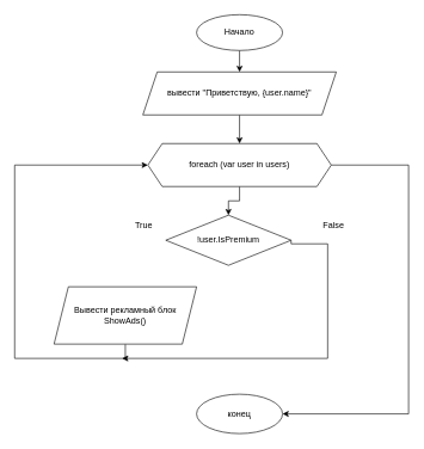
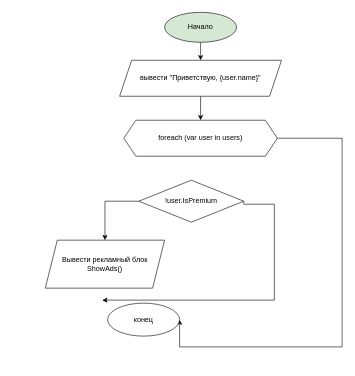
- <mxCell id="3" value="Начало" style="ellipse;whiteSpace=wrap;html=1;" vertex="1" parent="1"><mxGeometry x="274" y="20" width="120" height="50" as="geometry" /></mxCell>
+ <mxCell id="3" value="Начало" style="ellipse;whiteSpace=wrap;html=1;fillColor=#d5e8d4;" vertex="1" parent="1"><mxGeometry x="274" y="20" width="120" height="50" as="geometry" /></mxCell>
- <mxCell id="6" style="edgeStyle=orthogonalEdgeStyle;rounded=0;orthogonalLoop=1;jettySize=auto;html=1;exitX=0.5;exitY=1;exitDx=0;exitDy=0;entryX=0.5;entryY=0;entryDx=0;entryDy=0;" edge="1" parent="1" source="8" target="11"><mxGeometry relative="1" as="geometry" /></mxCell>
- <mxCell id="14" value="True" style="text;html=1;align=center;verticalAlign=middle;resizable=0;points=[];autosize=1;strokeColor=none;fillColor=none;" vertex="1" parent="1"><mxGeometry x="175" y="300" width="50" height="30" as="geometry" /></mxCell>
- <mxCell id="15" value="False" style="text;html=1;align=center;verticalAlign=middle;resizable=0;points=[];autosize=1;strokeColor=none;fillColor=none;" vertex="1" parent="1"><mxGeometry x="440" y="300" width="50" height="30" as="geometry" /></mxCell>
+ <mxCell id="9" style="edgeStyle=orthogonalEdgeStyle;rounded=0;orthogonalLoop=1;jettySize=auto;html=1;exitX=0;exitY=0.5;exitDx=0;exitDy=0;entryX=0.5;entryY=0;entryDx=0;entryDy=0;" edge="1" parent="1" source="11" target="13"><mxGeometry relative="1" as="geometry" /></mxCell>
- <mxCell id="12" style="edgeStyle=orthogonalEdgeStyle;rounded=0;orthogonalLoop=1;jettySize=auto;html=1;exitX=0.5;exitY=1;exitDx=0;exitDy=0;entryX=0;entryY=0.5;entryDx=0;entryDy=0;" edge="1" parent="1" source="13" target="8"><mxGeometry relative="1" as="geometry"><Array as="points"><mxPoint x="175" y="500" /><mxPoint x="20" y="500" /><mxPoint x="20" y="230" /></Array></mxGeometry></mxCell>
- <mxCell id="16" value="конец" style="ellipse;whiteSpace=wrap;html=1;" vertex="1" parent="1"><mxGeometry x="274" y="550" width="120" height="55" as="geometry" /></mxCell>
+ <mxCell id="16" value="конец" style="ellipse;whiteSpace=wrap;html=1;" vertex="1" parent="1"><mxGeometry x="179" y="505" width="120" height="55" as="geometry" /></mxCell>
